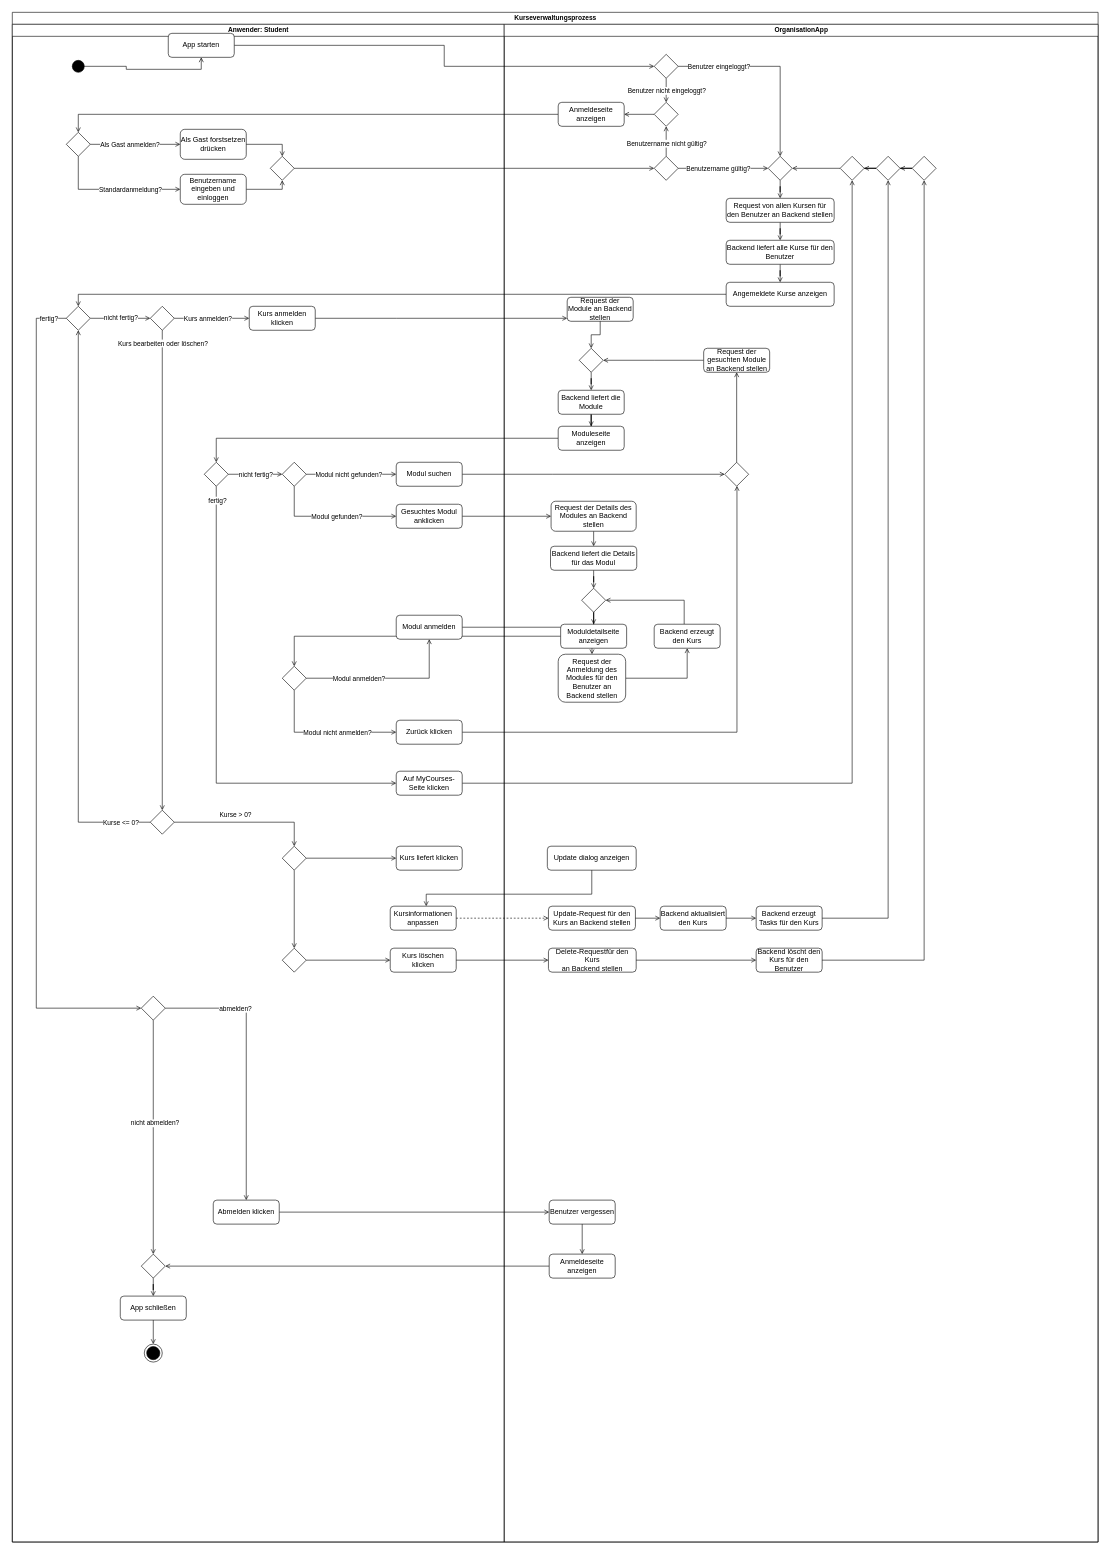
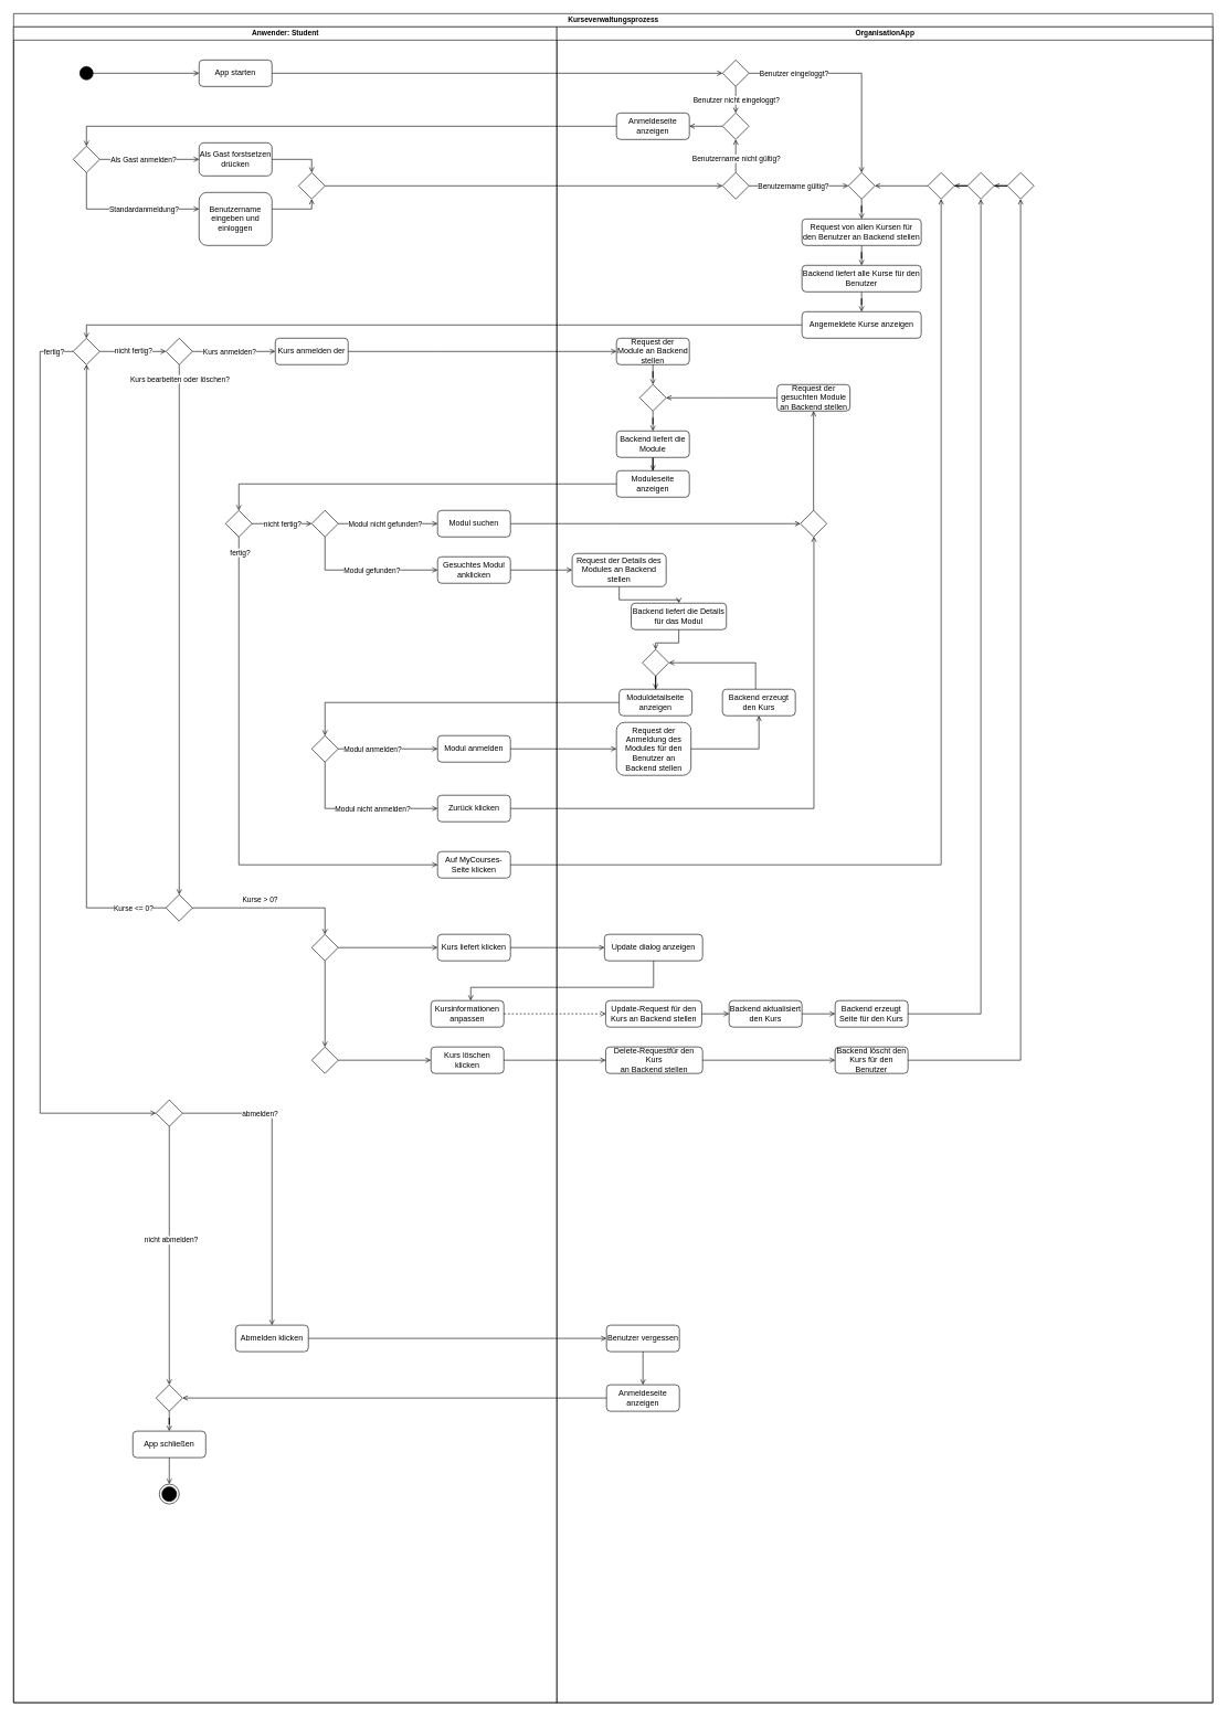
- <mxCell id="41" value="App starten" style="rounded=1;whiteSpace=wrap;html=1;" parent="15" vertex="1"><mxGeometry x="260" y="15" width="110" height="40" as="geometry" /></mxCell>
+ <mxCell id="41" value="App starten" style="rounded=1;whiteSpace=wrap;html=1;" parent="15" vertex="1"><mxGeometry x="280" y="50" width="110" height="40" as="geometry" /></mxCell>
- <mxCell id="18" value="Benutzername eingeben und einloggen" style="rounded=1;whiteSpace=wrap;html=1;" parent="15" vertex="1"><mxGeometry x="280" y="250" width="110" height="50" as="geometry" /></mxCell>
+ <mxCell id="18" value="Benutzername eingeben und einloggen" style="rounded=1;whiteSpace=wrap;html=1;" parent="15" vertex="1"><mxGeometry x="280" y="250" width="110" height="80" as="geometry" /></mxCell>
- <mxCell id="88" value="Request der Module an Backend stellen" style="rounded=1;whiteSpace=wrap;html=1;" vertex="1" parent="71"><mxGeometry x="105" y="455" width="110" height="40" as="geometry" /></mxCell>
+ <mxCell id="88" value="Request der Module an Backend stellen" style="rounded=1;whiteSpace=wrap;html=1;" vertex="1" parent="71"><mxGeometry x="90" y="470" width="110" height="40" as="geometry" /></mxCell>
- <mxCell id="16" value="Kurs anmelden klicken" style="rounded=1;whiteSpace=wrap;html=1;" parent="15" vertex="1"><mxGeometry x="395" y="470" width="110" height="40" as="geometry" /></mxCell>
+ <mxCell id="16" value="Kurs anmelden der" style="rounded=1;whiteSpace=wrap;html=1;" parent="15" vertex="1"><mxGeometry x="395" y="470" width="110" height="40" as="geometry" /></mxCell>
- <mxCell id="102" value="Request der Details des Modules an Backend stellen" style="rounded=1;whiteSpace=wrap;html=1;" vertex="1" parent="71"><mxGeometry x="78.13" y="795" width="141.87" height="50" as="geometry" /></mxCell>
+ <mxCell id="102" value="Request der Details des Modules an Backend stellen" style="rounded=1;whiteSpace=wrap;html=1;" vertex="1" parent="71"><mxGeometry x="23.13" y="795" width="141.87" height="50" as="geometry" /></mxCell>
- <mxCell id="104" value="Backend liefert die Details für das Modul" style="rounded=1;whiteSpace=wrap;html=1;" vertex="1" parent="71"><mxGeometry x="77.19" y="870" width="143.75" height="40" as="geometry" /></mxCell>
+ <mxCell id="104" value="Backend liefert die Details für das Modul" style="rounded=1;whiteSpace=wrap;html=1;" vertex="1" parent="71"><mxGeometry x="112.19" y="870" width="143.75" height="40" as="geometry" /></mxCell>
- <mxCell id="37" value="Modul anmelden" style="rounded=1;whiteSpace=wrap;html=1;" vertex="1" parent="15"><mxGeometry x="640" y="985" width="110" height="40" as="geometry" /></mxCell>
+ <mxCell id="37" value="Modul anmelden" style="rounded=1;whiteSpace=wrap;html=1;" vertex="1" parent="15"><mxGeometry x="640" y="1070" width="110" height="40" as="geometry" /></mxCell>
+ <mxCell id="131" style="edgeStyle=orthogonalEdgeStyle;rounded=0;orthogonalLoop=1;jettySize=auto;html=1;entryX=0;entryY=0.5;entryDx=0;entryDy=0;endArrow=open;endFill=0;" edge="1" parent="2" source="61" target="120"><mxGeometry relative="1" as="geometry" /></mxCell>
- <mxCell id="124" value="Backend erzeugt Tasks für den Kurs" style="rounded=1;whiteSpace=wrap;html=1;" vertex="1" parent="71"><mxGeometry x="420" y="1470" width="110" height="40" as="geometry" /></mxCell>
+ <mxCell id="124" value="Backend erzeugt Seite für den Kurs" style="rounded=1;whiteSpace=wrap;html=1;" vertex="1" parent="71"><mxGeometry x="420" y="1470" width="110" height="40" as="geometry" /></mxCell>
